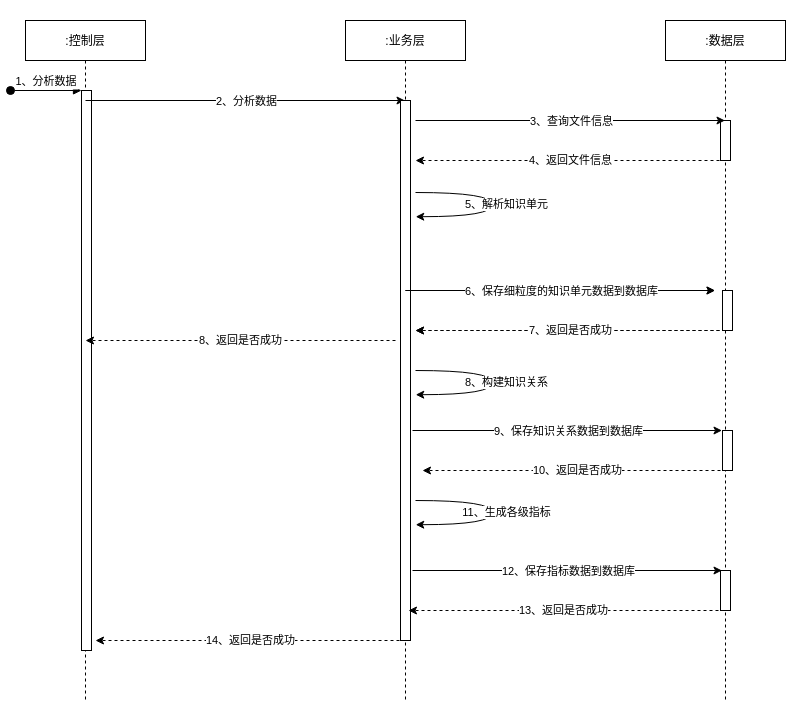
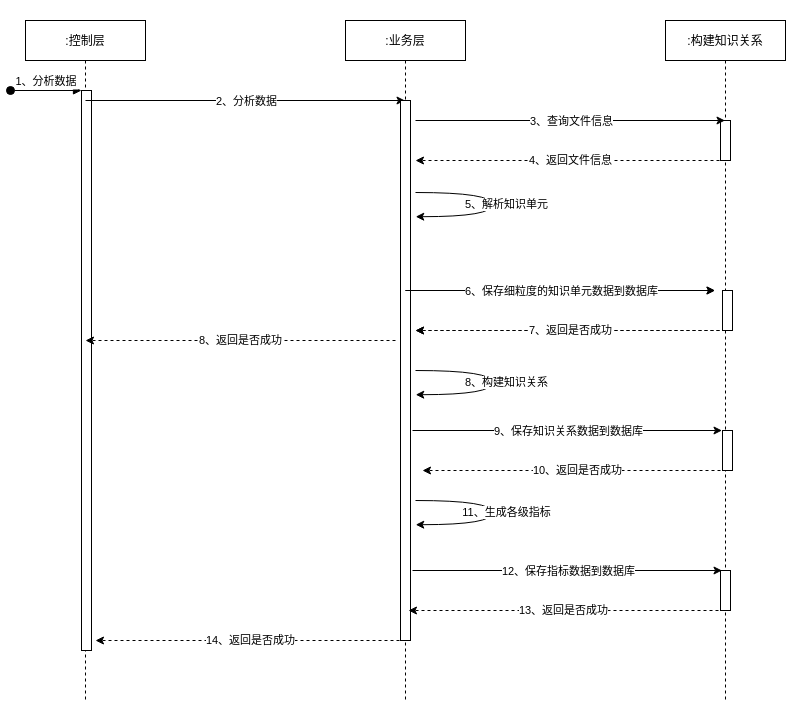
- <mxCell id="9" value=":数据层" style="shape=umlLifeline;perimeter=lifelinePerimeter;container=1;collapsible=0;recursiveResize=0;rounded=0;shadow=0;strokeWidth=1;" vertex="1" parent="1"><mxGeometry x="660" y="20" width="120" height="680" as="geometry" /></mxCell>
+ <mxCell id="9" value=":构建知识关系" style="shape=umlLifeline;perimeter=lifelinePerimeter;container=1;collapsible=0;recursiveResize=0;rounded=0;shadow=0;strokeWidth=1;" vertex="1" parent="1"><mxGeometry x="660" y="20" width="120" height="680" as="geometry" /></mxCell>
